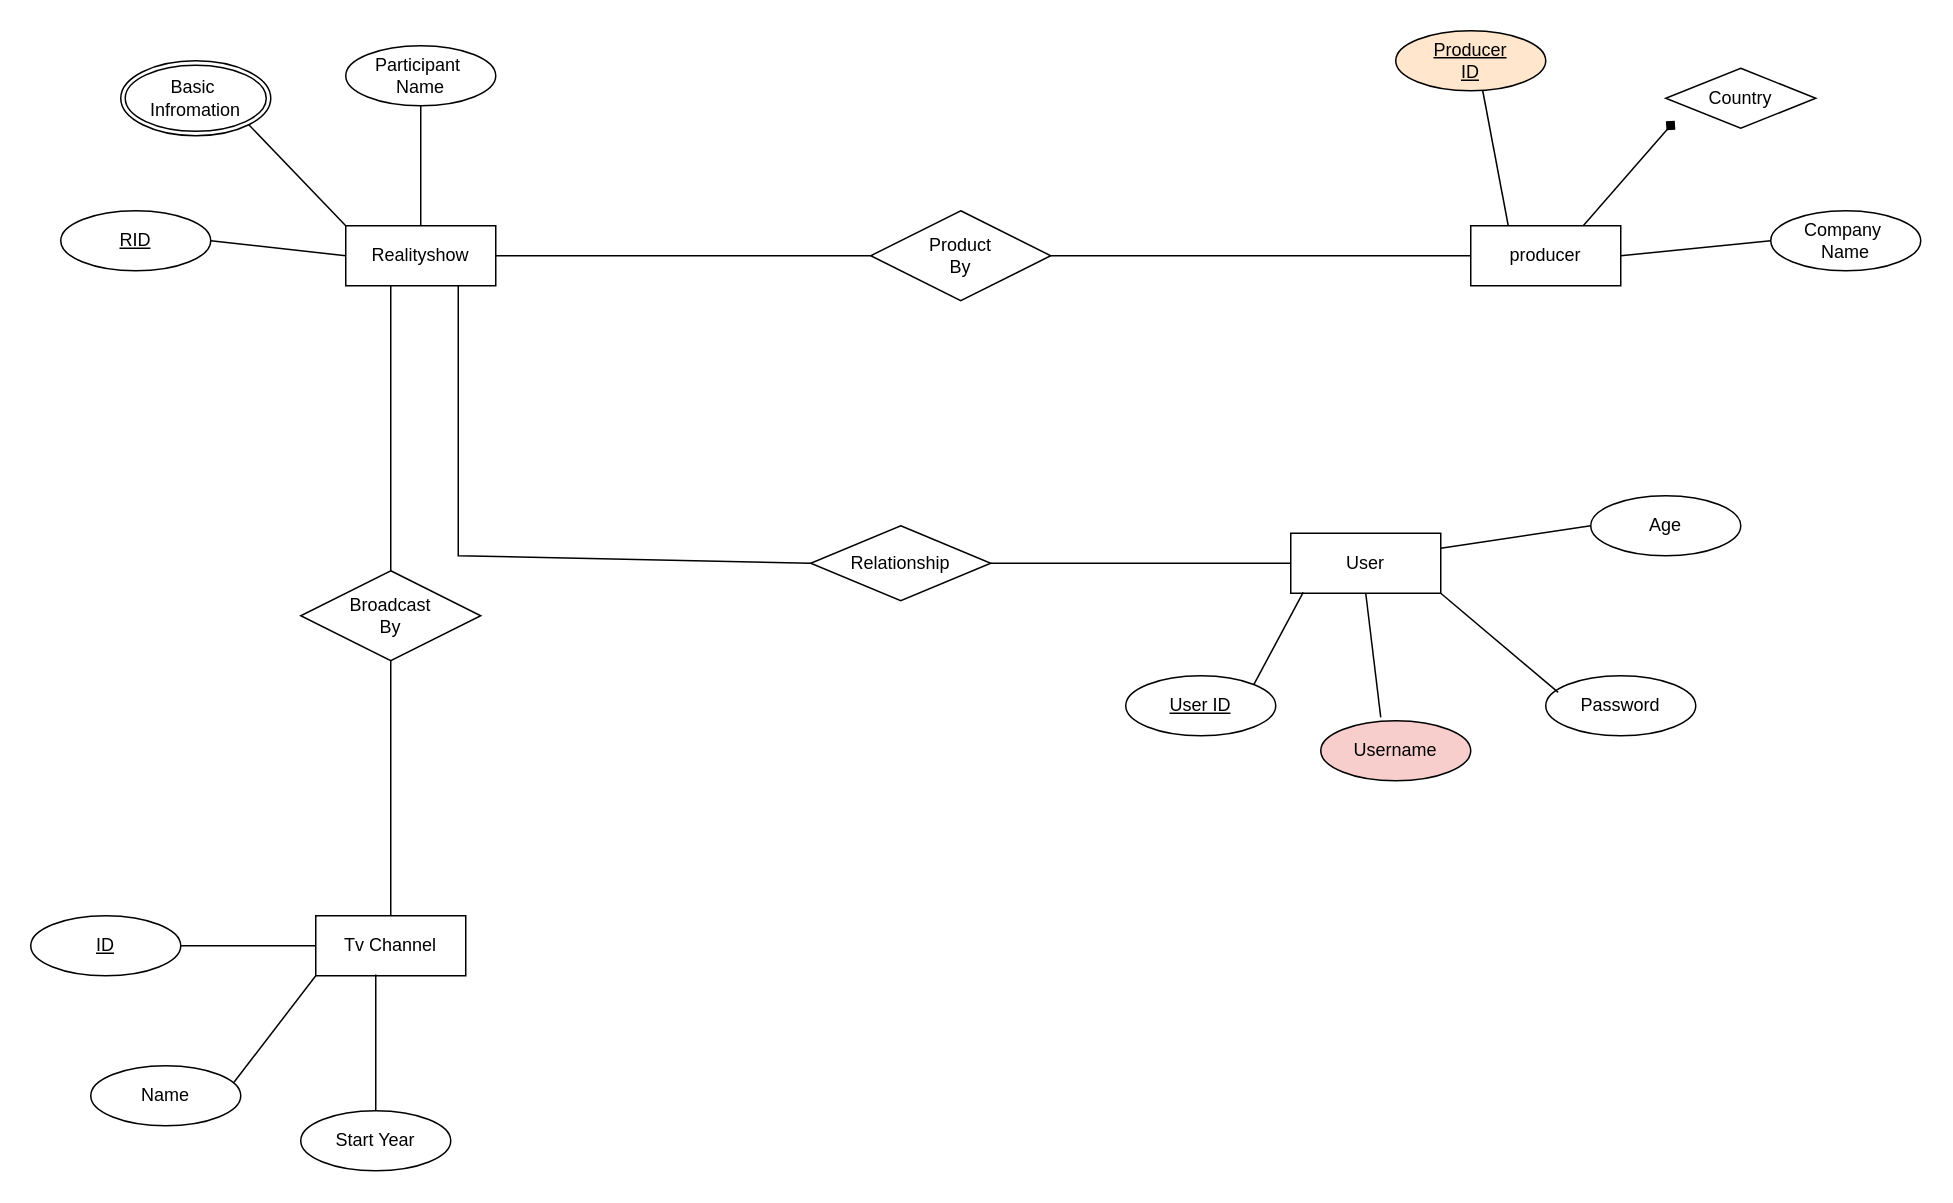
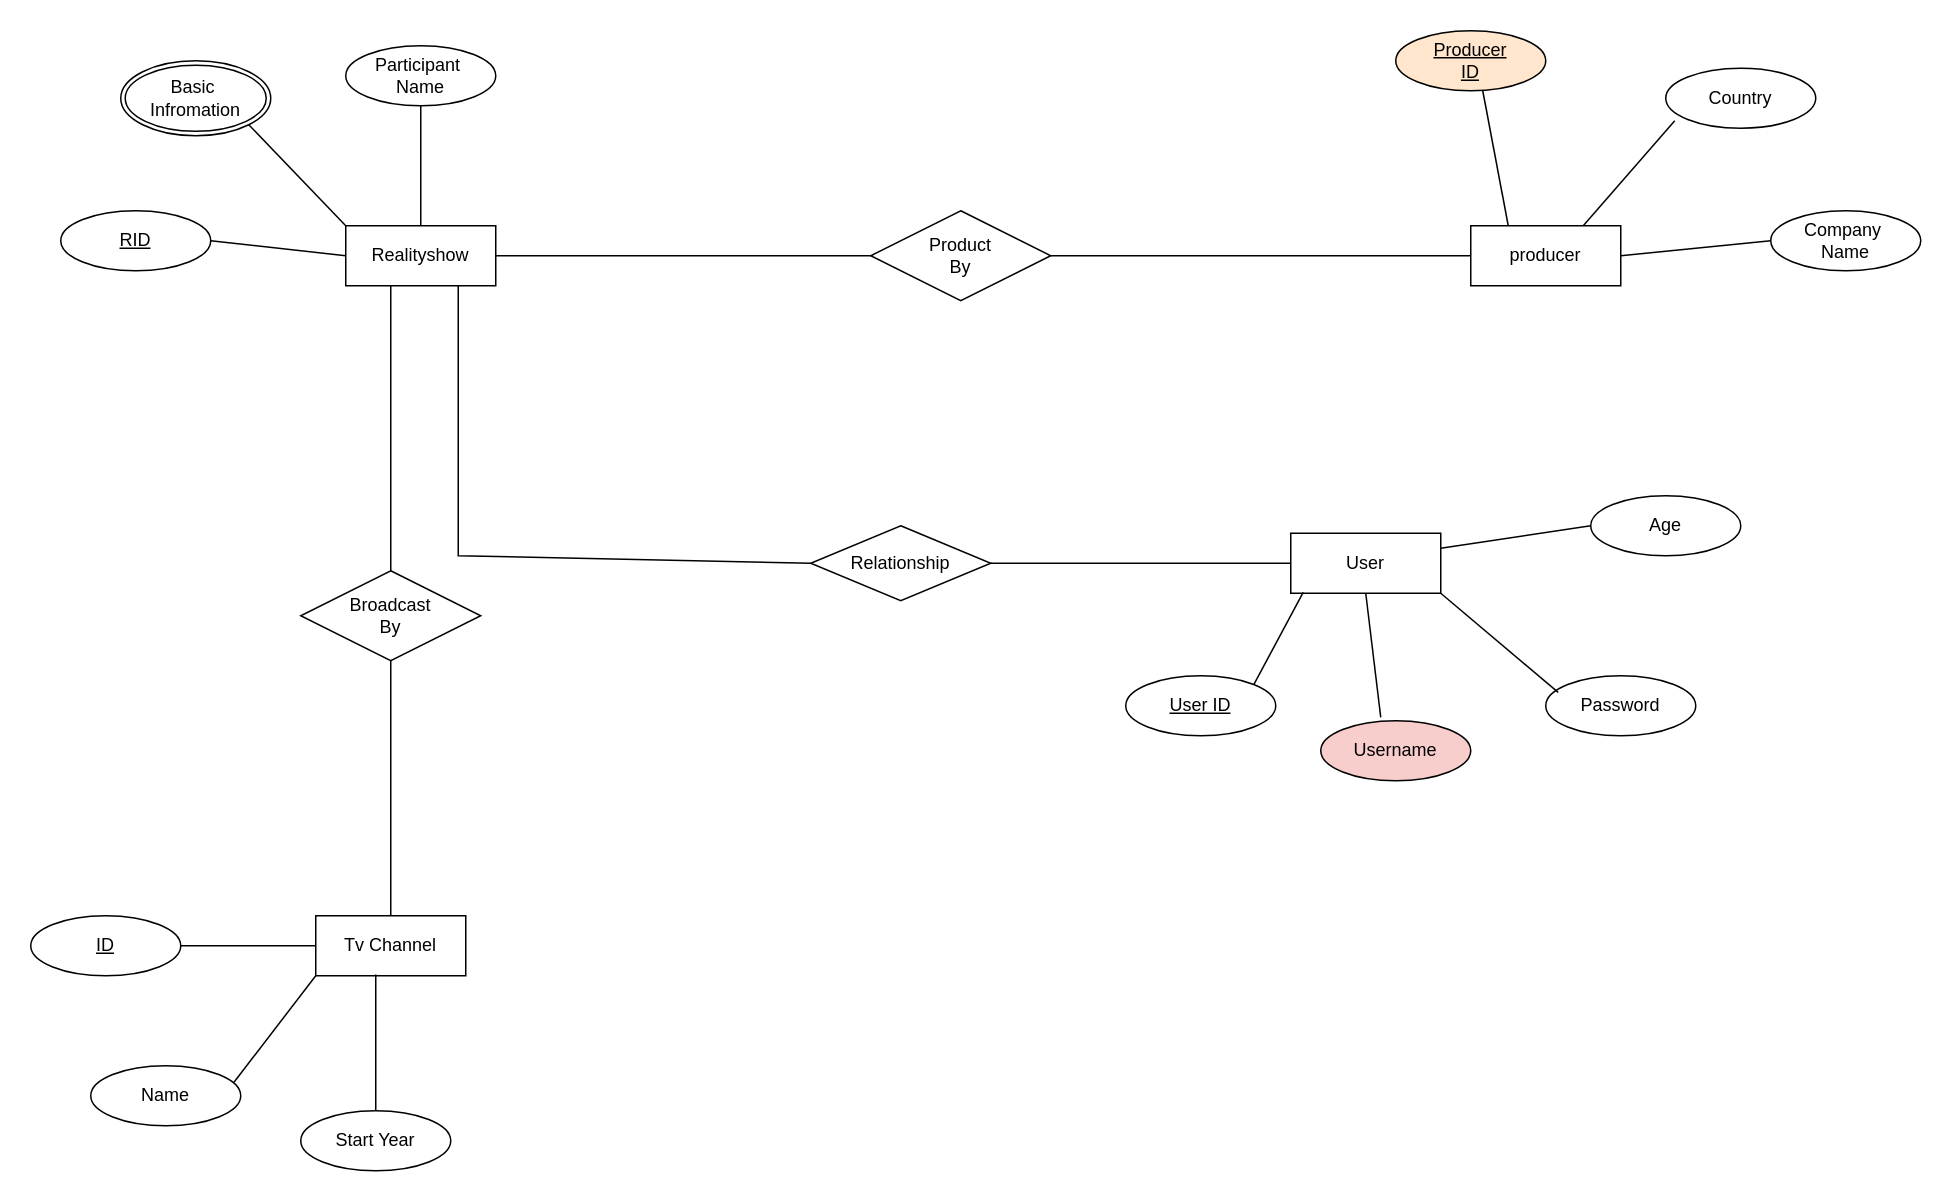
- <mxCell id="14" value="Country" style="rhombus;whiteSpace=wrap;html=1;align=center;" vertex="1" parent="1"><mxGeometry x="1110" y="45" width="100" height="40" as="geometry" /></mxCell>
+ <mxCell id="14" value="Country" style="ellipse;whiteSpace=wrap;html=1;align=center;" vertex="1" parent="1"><mxGeometry x="1110" y="45" width="100" height="40" as="geometry" /></mxCell>
- <mxCell id="17" value="" style="endArrow=diamond;html=1;rounded=0;entryX=0.06;entryY=0.875;entryDx=0;entryDy=0;entryPerimeter=0;exitX=0.75;exitY=0;exitDx=0;exitDy=0;" edge="1" parent="1" source="11" target="14"><mxGeometry relative="1" as="geometry"><mxPoint x="920" y="220" as="sourcePoint" /><mxPoint x="1080" y="220" as="targetPoint" /></mxGeometry></mxCell>
+ <mxCell id="17" value="" style="endArrow=none;html=1;rounded=0;entryX=0.06;entryY=0.875;entryDx=0;entryDy=0;entryPerimeter=0;exitX=0.75;exitY=0;exitDx=0;exitDy=0;" edge="1" parent="1" source="11" target="14"><mxGeometry relative="1" as="geometry"><mxPoint x="920" y="220" as="sourcePoint" /><mxPoint x="1080" y="220" as="targetPoint" /></mxGeometry></mxCell>
